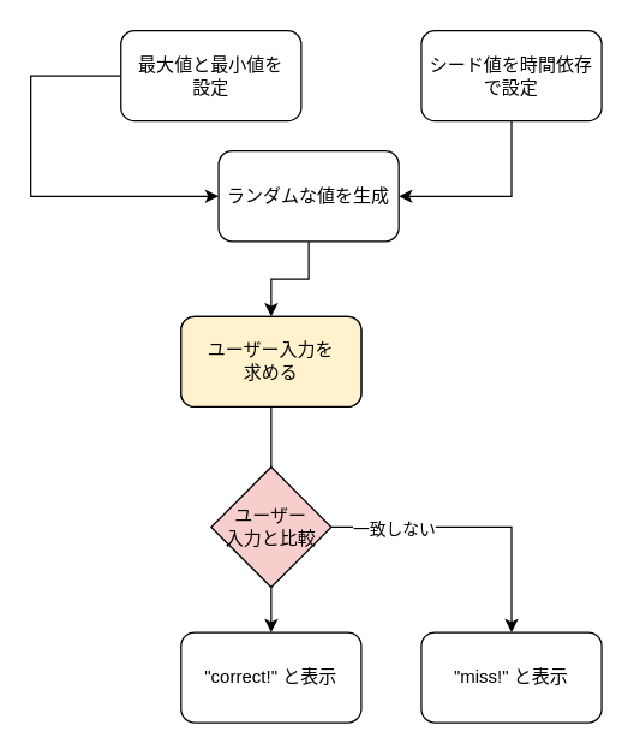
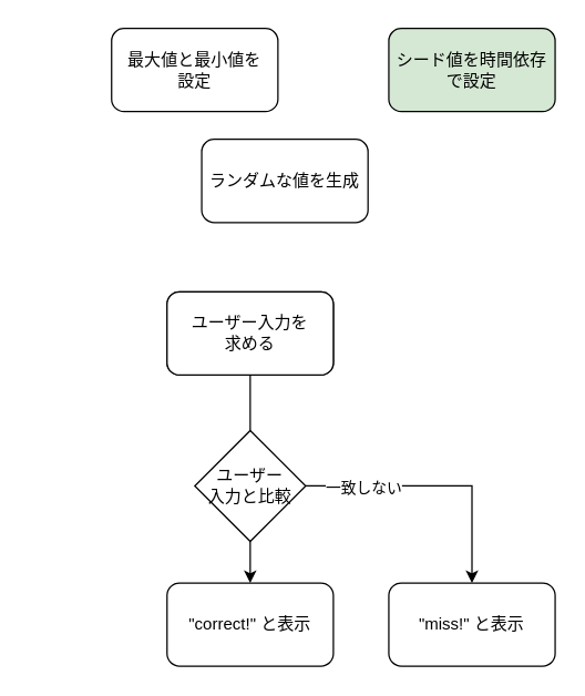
- <mxCell id="16" value="シード値を時間依存で設定" style="rounded=1;whiteSpace=wrap;html=1;" vertex="1" parent="1"><mxGeometry x="280" y="20" width="120" height="60" as="geometry" /></mxCell>
+ <mxCell id="16" value="シード値を時間依存で設定" style="rounded=1;whiteSpace=wrap;html=1;fillColor=#d5e8d4;" vertex="1" parent="1"><mxGeometry x="280" y="20" width="120" height="60" as="geometry" /></mxCell>
- <mxCell id="13" style="edgeStyle=orthogonalEdgeStyle;rounded=0;orthogonalLoop=1;jettySize=auto;html=1;entryX=0;entryY=0.5;entryDx=0;entryDy=0;" edge="1" parent="1" source="14" target="6"><mxGeometry relative="1" as="geometry"><Array as="points"><mxPoint x="20" y="130" /></Array></mxGeometry></mxCell>
- <mxCell id="15" style="edgeStyle=orthogonalEdgeStyle;rounded=0;orthogonalLoop=1;jettySize=auto;html=1;entryX=1;entryY=0.5;entryDx=0;entryDy=0;" edge="1" parent="1" source="16" target="6"><mxGeometry relative="1" as="geometry"><Array as="points"><mxPoint x="340" y="130" /></Array></mxGeometry></mxCell>
- <mxCell id="5" value="" style="edgeStyle=orthogonalEdgeStyle;rounded=0;orthogonalLoop=1;jettySize=auto;html=1;" edge="1" parent="1" source="6" target="4"><mxGeometry relative="1" as="geometry" /></mxCell>
- <mxCell id="4" value="ユーザー入力を&lt;div&gt;求める&lt;/div&gt;" style="rounded=1;whiteSpace=wrap;html=1;fillColor=#fff2cc;" vertex="1" parent="1"><mxGeometry x="120" y="210" width="120" height="60" as="geometry" /></mxCell>
+ <mxCell id="4" value="ユーザー入力を&lt;div&gt;求める&lt;/div&gt;" style="rounded=1;whiteSpace=wrap;html=1;" vertex="1" parent="1"><mxGeometry x="120" y="210" width="120" height="60" as="geometry" /></mxCell>
- <mxCell id="10" value="ユーザー&lt;div&gt;入力と比較&lt;/div&gt;" style="rhombus;whiteSpace=wrap;html=1;fillColor=#f8cecc;" vertex="1" parent="1"><mxGeometry x="140" y="310" width="80" height="80" as="geometry" /></mxCell>
+ <mxCell id="10" value="ユーザー&lt;div&gt;入力と比較&lt;/div&gt;" style="rhombus;whiteSpace=wrap;html=1;" vertex="1" parent="1"><mxGeometry x="140" y="310" width="80" height="80" as="geometry" /></mxCell>
